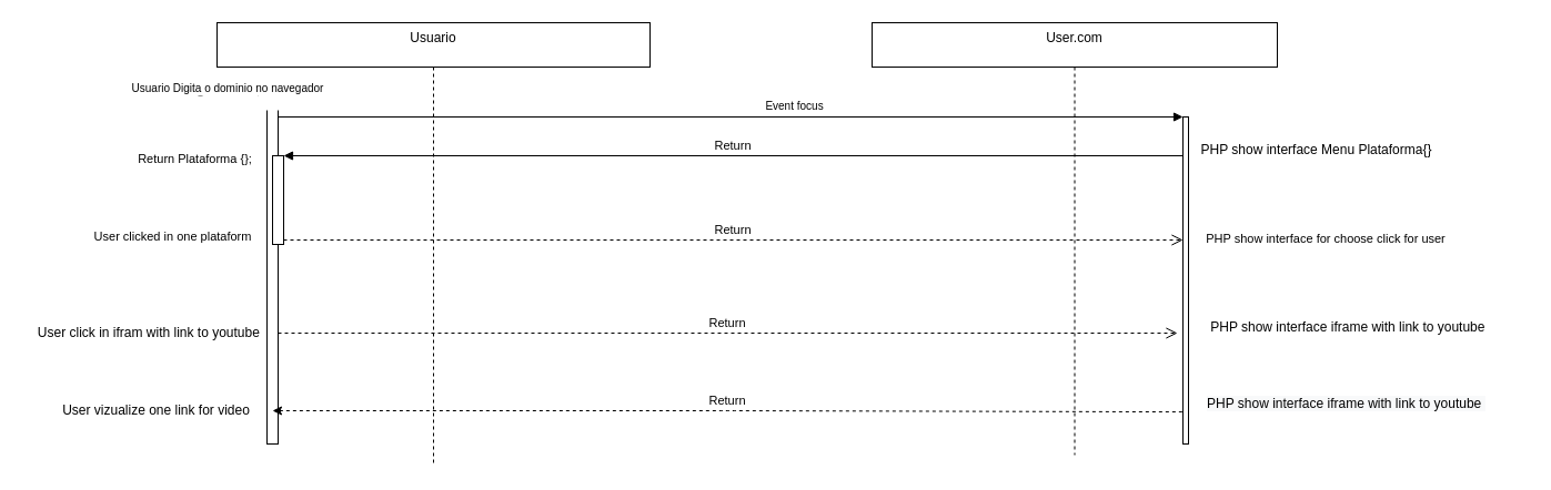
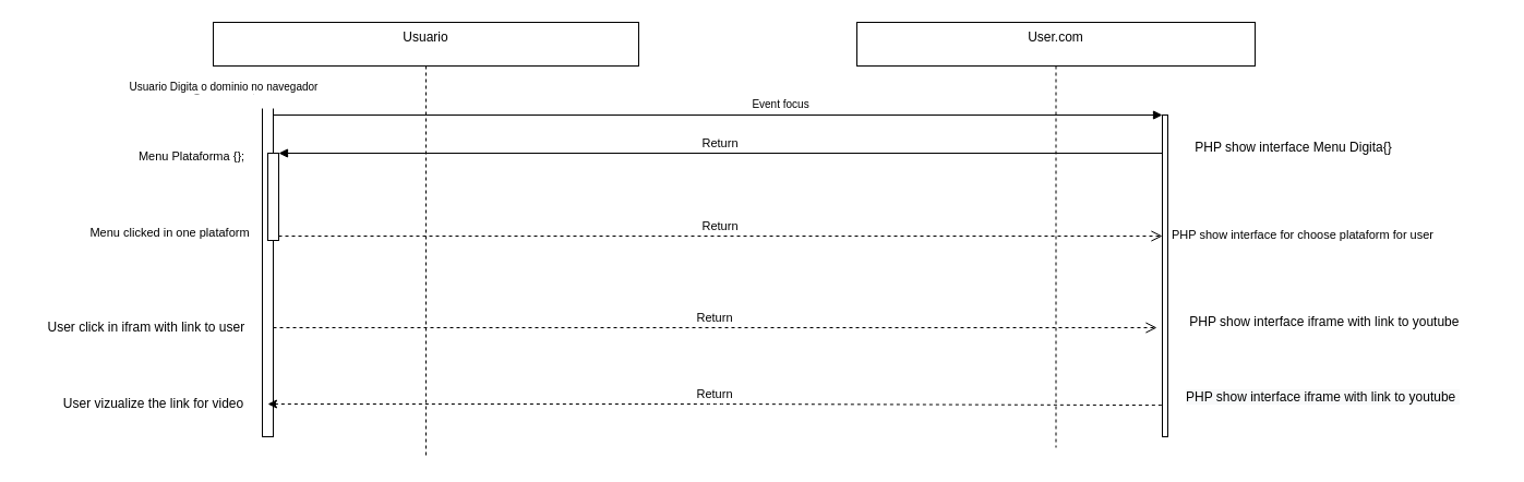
- <mxCell id="16" value="PHP show interface Menu Plataforma{}&lt;br&gt;" style="text;html=1;align=center;verticalAlign=middle;resizable=0;points=[];autosize=1;strokeColor=none;fillColor=none;" vertex="1" parent="1"><mxGeometry x="1065" y="120" width="240" height="30" as="geometry" /></mxCell>
+ <mxCell id="16" value="PHP show interface Menu Digita{}&lt;br&gt;" style="text;html=1;align=center;verticalAlign=middle;resizable=0;points=[];autosize=1;strokeColor=none;fillColor=none;" vertex="1" parent="1"><mxGeometry x="1065" y="120" width="240" height="30" as="geometry" /></mxCell>
- <mxCell id="13" value="&lt;span style=&quot;font-size: 11px;&quot;&gt;Return Plataforma {};&lt;br&gt;&lt;br&gt;&lt;/span&gt;" style="text;html=1;align=center;verticalAlign=middle;resizable=0;points=[];autosize=1;strokeColor=none;fillColor=none;fontSize=10;" vertex="1" parent="1"><mxGeometry x="115" y="130" width="120" height="40" as="geometry" /></mxCell>
+ <mxCell id="13" value="&lt;span style=&quot;font-size: 11px;&quot;&gt;Menu Plataforma {};&lt;br&gt;&lt;br&gt;&lt;/span&gt;" style="text;html=1;align=center;verticalAlign=middle;resizable=0;points=[];autosize=1;strokeColor=none;fillColor=none;fontSize=10;" vertex="1" parent="1"><mxGeometry x="115" y="130" width="120" height="40" as="geometry" /></mxCell>
- <mxCell id="15" value="&lt;span style=&quot;font-size: 11px;&quot;&gt;PHP show interface for choose click for user&amp;nbsp;&lt;br&gt;&lt;/span&gt;" style="text;html=1;align=center;verticalAlign=middle;resizable=0;points=[];autosize=1;strokeColor=none;fillColor=none;fontSize=10;" vertex="1" parent="1"><mxGeometry x="1060" y="200" width="270" height="30" as="geometry" /></mxCell>
+ <mxCell id="15" value="&lt;span style=&quot;font-size: 11px;&quot;&gt;PHP show interface for choose plataform for user&amp;nbsp;&lt;br&gt;&lt;/span&gt;" style="text;html=1;align=center;verticalAlign=middle;resizable=0;points=[];autosize=1;strokeColor=none;fillColor=none;fontSize=10;" vertex="1" parent="1"><mxGeometry x="1060" y="200" width="270" height="30" as="geometry" /></mxCell>
- <mxCell id="14" value="&lt;span style=&quot;font-size: 11px;&quot;&gt;User clicked in one plataform&lt;br&gt;&lt;br&gt;&lt;/span&gt;" style="text;html=1;align=center;verticalAlign=middle;resizable=0;points=[];autosize=1;strokeColor=none;fillColor=none;fontSize=10;" vertex="1" parent="1"><mxGeometry x="75" y="200" width="160" height="40" as="geometry" /></mxCell>
+ <mxCell id="14" value="&lt;span style=&quot;font-size: 11px;&quot;&gt;Menu clicked in one plataform&lt;br&gt;&lt;br&gt;&lt;/span&gt;" style="text;html=1;align=center;verticalAlign=middle;resizable=0;points=[];autosize=1;strokeColor=none;fillColor=none;fontSize=10;" vertex="1" parent="1"><mxGeometry x="75" y="200" width="160" height="40" as="geometry" /></mxCell>
- <mxCell id="17" value="User click in ifram with link to youtube&amp;nbsp;" style="text;html=1;align=center;verticalAlign=middle;resizable=0;points=[];autosize=1;strokeColor=none;fillColor=none;" vertex="1" parent="1"><mxGeometry x="20" y="285" width="230" height="30" as="geometry" /></mxCell>
+ <mxCell id="17" value="User click in ifram with link to user&amp;nbsp;" style="text;html=1;align=center;verticalAlign=middle;resizable=0;points=[];autosize=1;strokeColor=none;fillColor=none;" vertex="1" parent="1"><mxGeometry x="20" y="285" width="230" height="30" as="geometry" /></mxCell>
- <mxCell id="21" value="User vizualize one link for video" style="text;html=1;align=center;verticalAlign=middle;resizable=0;points=[];autosize=1;strokeColor=none;fillColor=none;" vertex="1" parent="1"><mxGeometry x="45" y="355" width="190" height="30" as="geometry" /></mxCell>
+ <mxCell id="21" value="User vizualize the link for video" style="text;html=1;align=center;verticalAlign=middle;resizable=0;points=[];autosize=1;strokeColor=none;fillColor=none;" vertex="1" parent="1"><mxGeometry x="45" y="355" width="190" height="30" as="geometry" /></mxCell>
